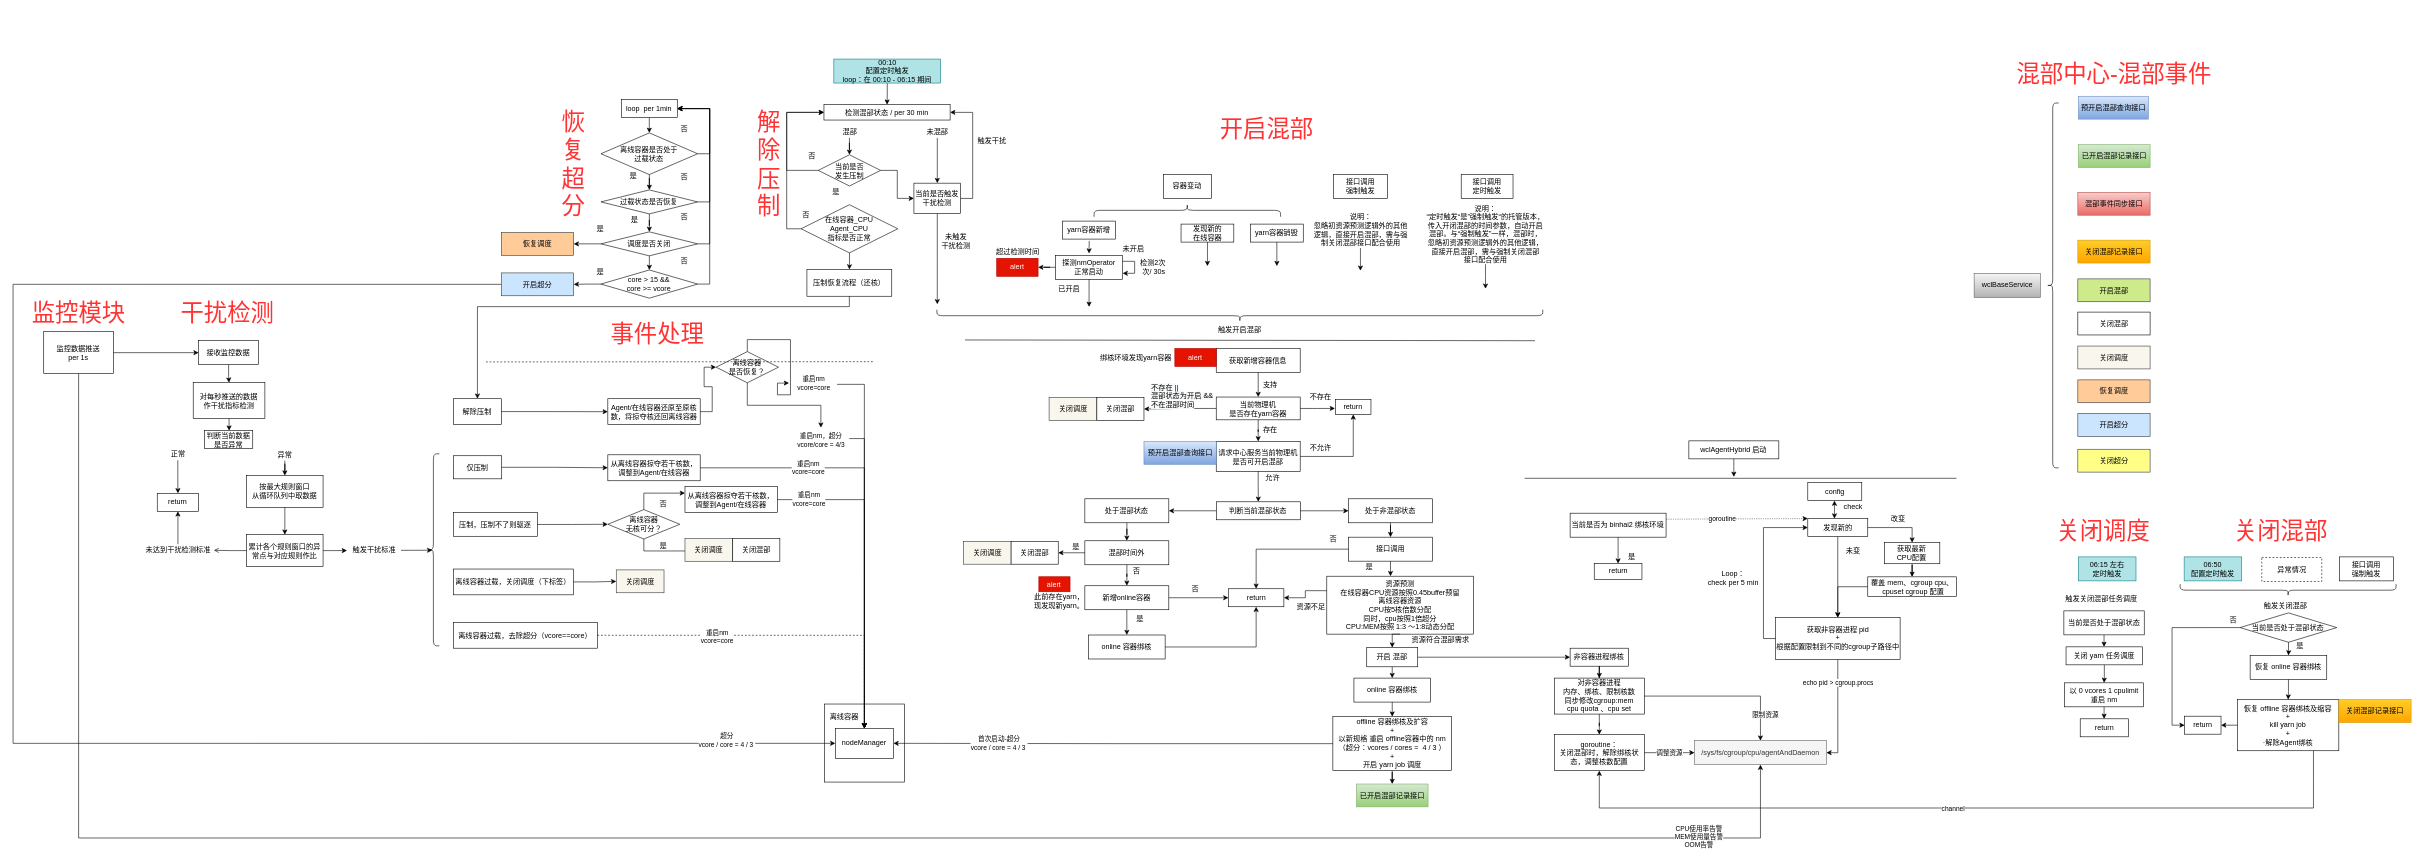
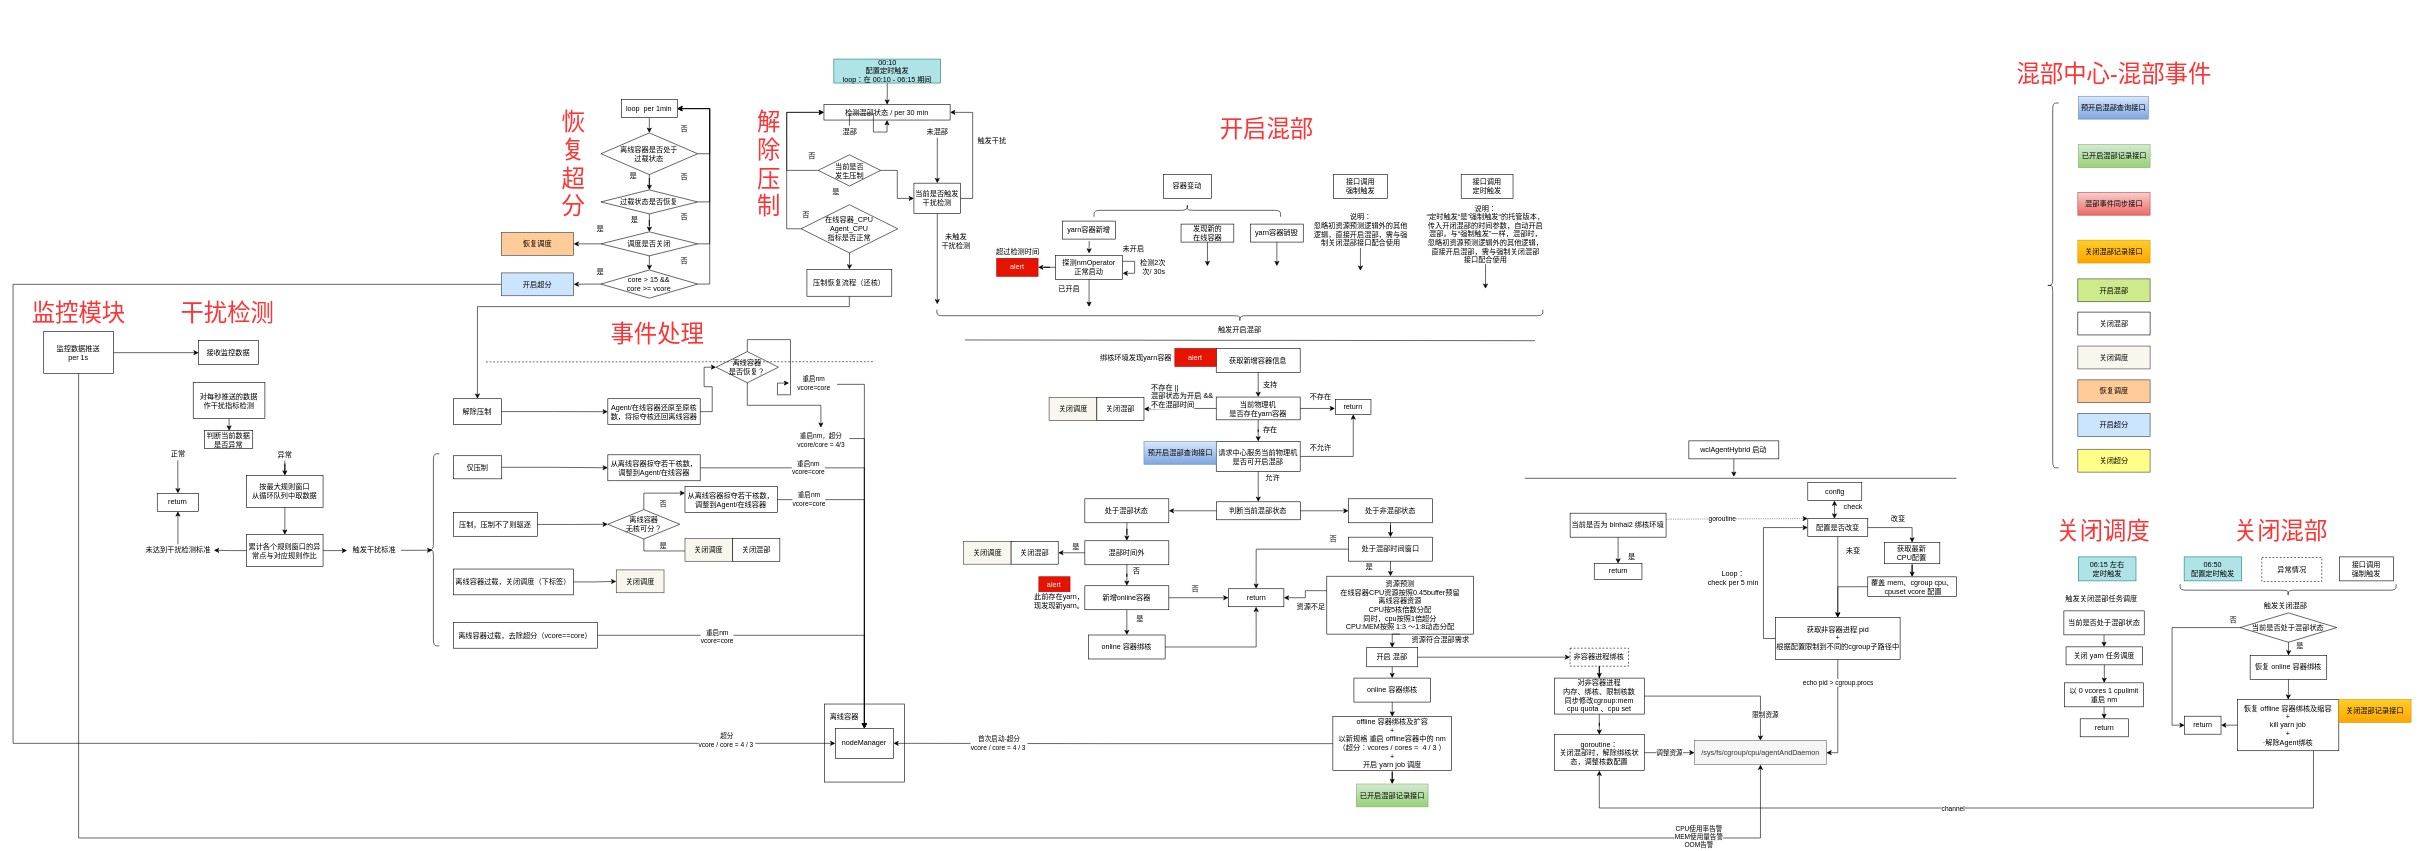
- <mxCell id="29" style="edgeStyle=orthogonalEdgeStyle;rounded=0;orthogonalLoop=1;jettySize=auto;html=1;" edge="1" parent="1" source="30" target="192"><mxGeometry relative="1" as="geometry" /></mxCell>
+ <mxCell id="29" style="edgeStyle=orthogonalEdgeStyle;rounded=0;orthogonalLoop=1;jettySize=auto;html=1;" edge="1" parent="1" source="30" target="25"><mxGeometry relative="1" as="geometry" /></mxCell>
- <mxCell id="18" value="wclBaseService" style="rounded=0;whiteSpace=wrap;html=1;fillColor=#f5f5f5;strokeColor=#666666;align=center;gradientColor=#b3b3b3;" vertex="1" parent="1"><mxGeometry x="3290" y="455.44" width="110.5" height="40" as="geometry" /></mxCell>
- <mxCell id="171" style="edgeStyle=orthogonalEdgeStyle;rounded=0;orthogonalLoop=1;jettySize=auto;html=1;entryX=0.5;entryY=0;entryDx=0;entryDy=0;" edge="1" parent="1" source="172" target="174"><mxGeometry relative="1" as="geometry" /></mxCell>
- <mxCell id="131" value="发现新的" style="rounded=0;whiteSpace=wrap;html=1;fillColor=none;" vertex="1" parent="1"><mxGeometry x="3012.62" y="864.22" width="100" height="30" as="geometry" /></mxCell>
+ <mxCell id="131" value="配置是否改变" style="rounded=0;whiteSpace=wrap;html=1;fillColor=none;" vertex="1" parent="1"><mxGeometry x="3012.62" y="864.22" width="100" height="30" as="geometry" /></mxCell>
- <mxCell id="85" value="接口调用" style="rounded=0;whiteSpace=wrap;html=1;fillColor=none;" vertex="1" parent="1"><mxGeometry x="2246.79" y="895.21" width="140" height="40" as="geometry" /></mxCell>
+ <mxCell id="85" value="处于混部时间窗口" style="rounded=0;whiteSpace=wrap;html=1;fillColor=none;" vertex="1" parent="1"><mxGeometry x="2246.79" y="895.21" width="140" height="40" as="geometry" /></mxCell>
- <mxCell id="183" style="edgeStyle=orthogonalEdgeStyle;rounded=0;orthogonalLoop=1;jettySize=auto;html=1;endArrow=open;" edge="1" parent="1" source="185" target="187"><mxGeometry relative="1" as="geometry" /></mxCell>
+ <mxCell id="183" style="edgeStyle=orthogonalEdgeStyle;rounded=0;orthogonalLoop=1;jettySize=auto;html=1;" edge="1" parent="1" source="185" target="187"><mxGeometry relative="1" as="geometry" /></mxCell>
- <mxCell id="126" value="覆盖 mem、cgroup cpu、&lt;br&gt;&amp;nbsp;cpuset cgroup 配置" style="rounded=0;whiteSpace=wrap;html=1;fillColor=none;" vertex="1" parent="1"><mxGeometry x="3112.62" y="961.35" width="147.89" height="33" as="geometry" /></mxCell>
+ <mxCell id="126" value="覆盖 mem、cgroup cpu、&lt;br&gt;&amp;nbsp;cpuset vcore 配置" style="rounded=0;whiteSpace=wrap;html=1;fillColor=none;" vertex="1" parent="1"><mxGeometry x="3112.62" y="961.35" width="147.89" height="33" as="geometry" /></mxCell>
- <mxCell id="243" style="edgeStyle=orthogonalEdgeStyle;rounded=0;orthogonalLoop=1;jettySize=auto;html=1;strokeColor=#000000;entryX=0.5;entryY=0;entryDx=0;entryDy=0;dashed=1;" edge="1" parent="1" source="245" target="215"><mxGeometry relative="1" as="geometry"><mxPoint x="1438.047" y="1286.22" as="targetPoint" /></mxGeometry></mxCell>
+ <mxCell id="243" style="edgeStyle=orthogonalEdgeStyle;rounded=0;orthogonalLoop=1;jettySize=auto;html=1;strokeColor=#000000;entryX=0.5;entryY=0;entryDx=0;entryDy=0;" edge="1" parent="1" source="245" target="215"><mxGeometry relative="1" as="geometry"><mxPoint x="1438.047" y="1286.22" as="targetPoint" /></mxGeometry></mxCell>
- <mxCell id="137" value="非容器进程绑核" style="rounded=0;whiteSpace=wrap;html=1;fillColor=none;" vertex="1" parent="1"><mxGeometry x="2616.31" y="1080.34" width="97.38" height="30" as="geometry" /></mxCell>
+ <mxCell id="137" value="非容器进程绑核" style="rounded=0;whiteSpace=wrap;html=1;fillColor=none;dashed=1;" vertex="1" parent="1"><mxGeometry x="2616.31" y="1080.34" width="97.38" height="30" as="geometry" /></mxCell>
